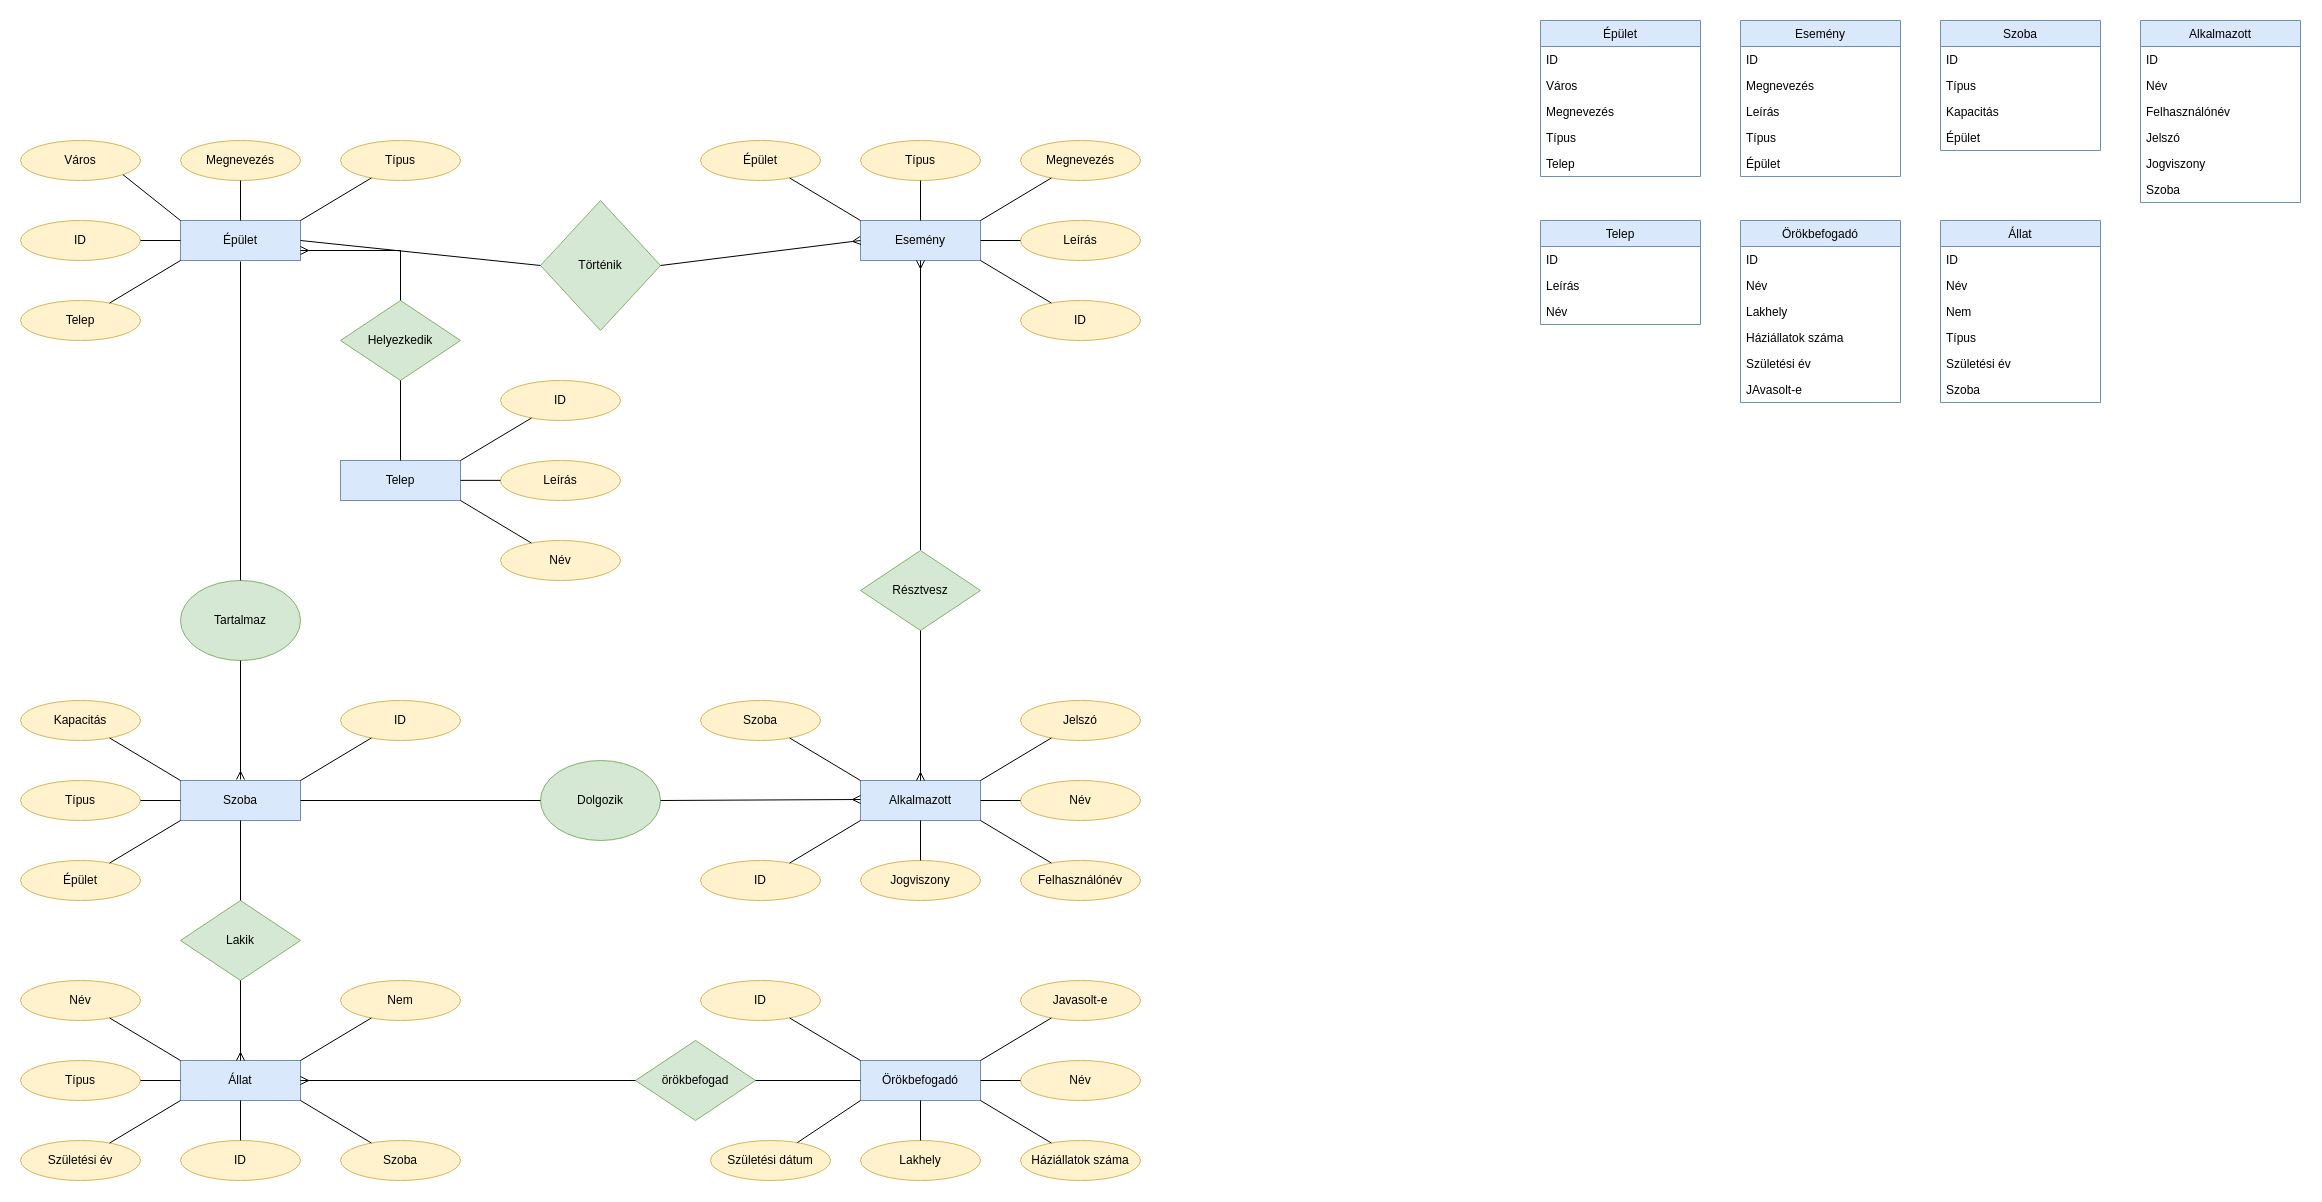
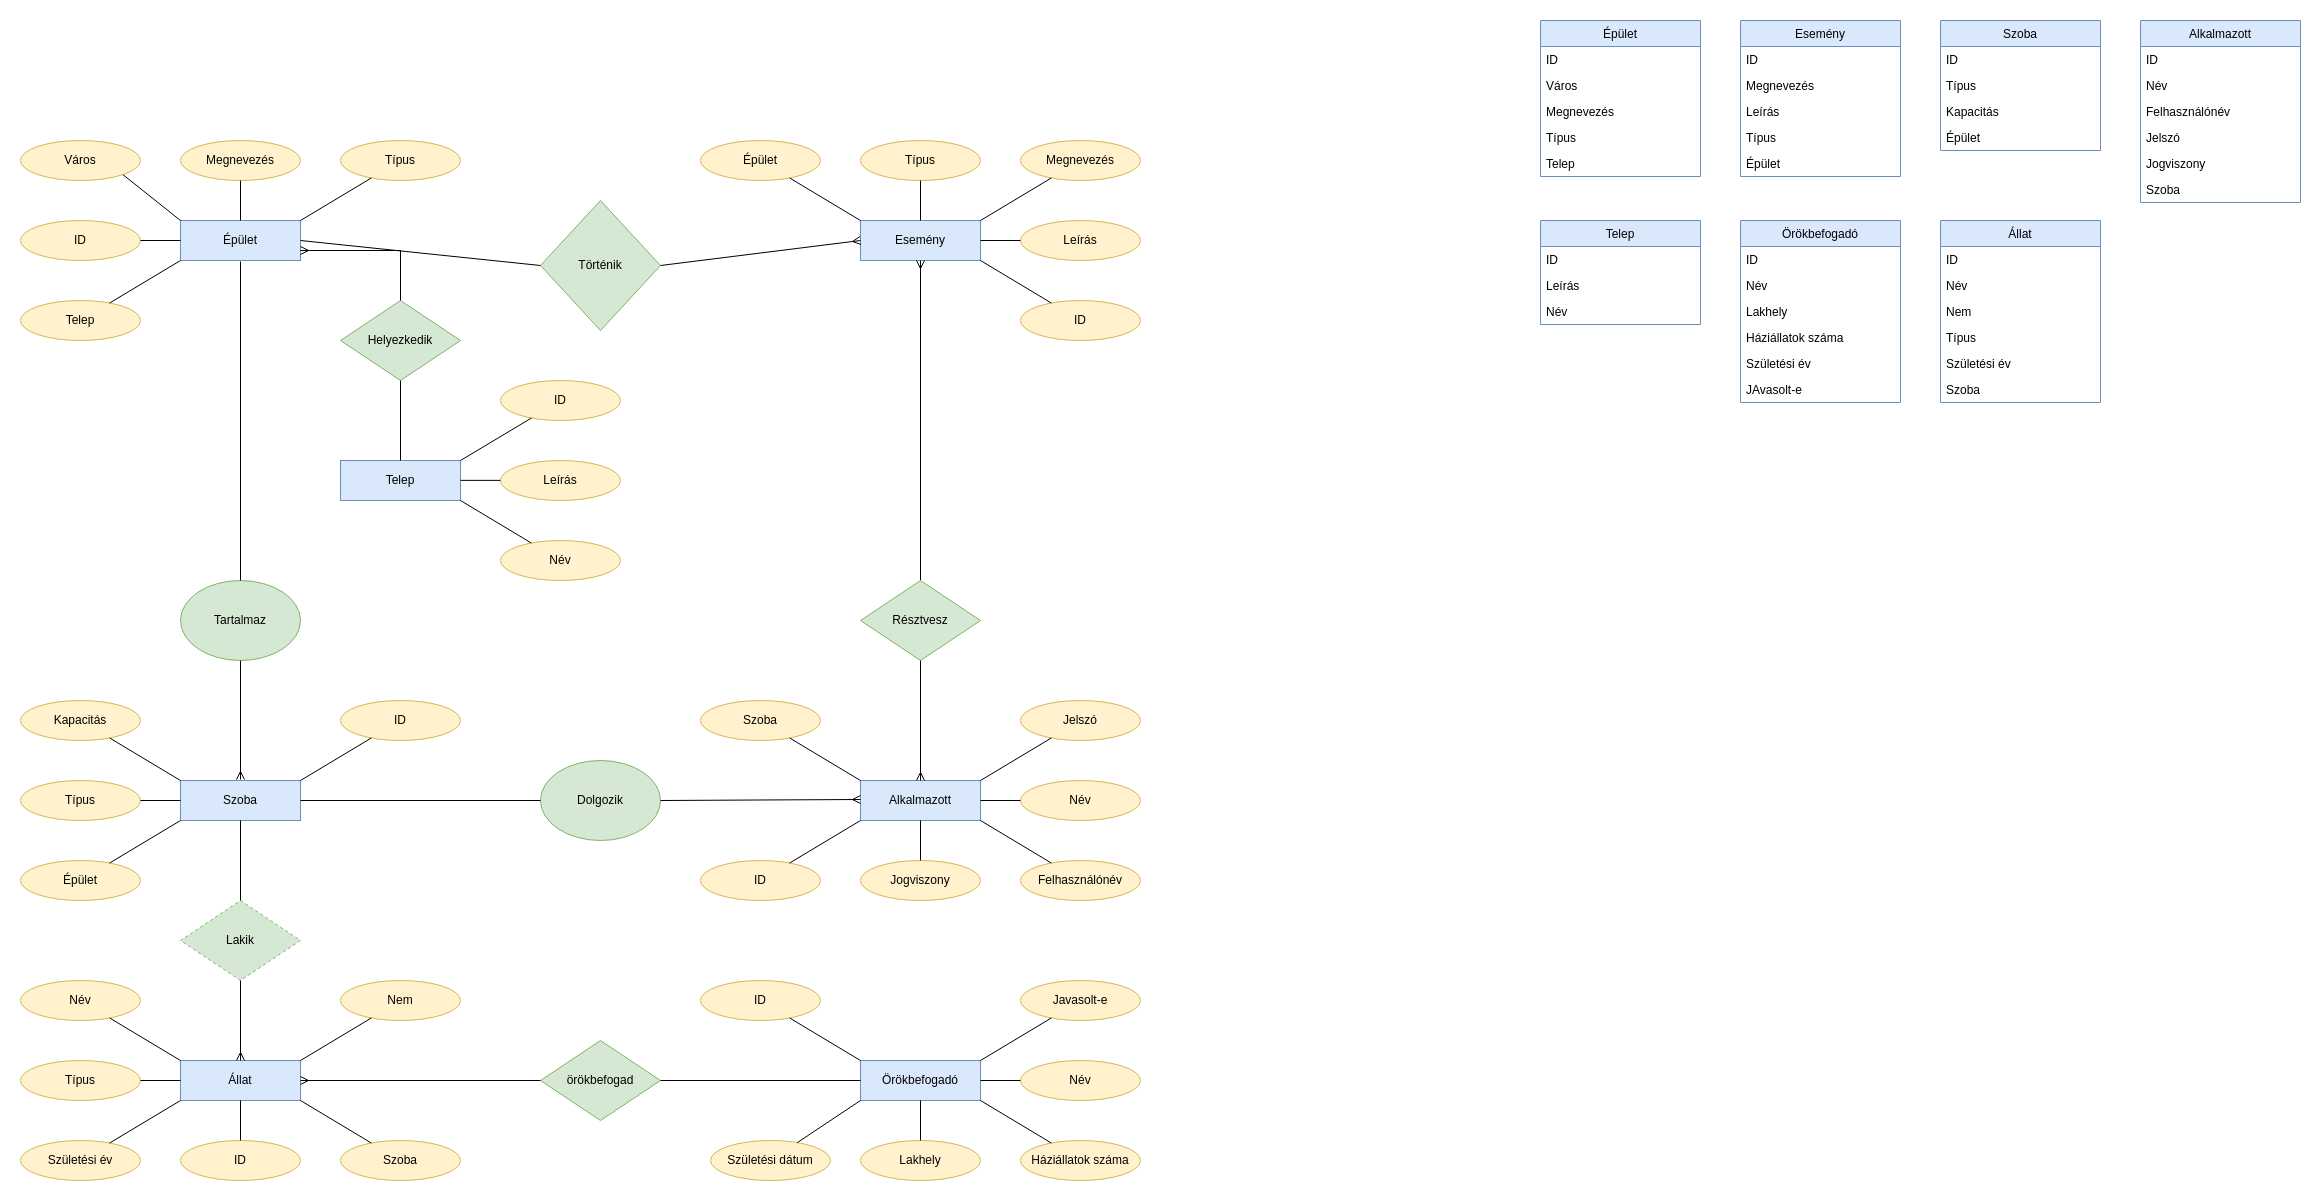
- <mxCell id="74" value="Résztvesz" style="rhombus;whiteSpace=wrap;html=1;fillColor=#d5e8d4;strokeColor=#82b366;" parent="1" vertex="1"><mxGeometry x="860" y="550" width="120" height="80" as="geometry" /></mxCell>
+ <mxCell id="74" value="Résztvesz" style="rhombus;whiteSpace=wrap;html=1;fillColor=#d5e8d4;strokeColor=#82b366;" parent="1" vertex="1"><mxGeometry x="860" y="580" width="120" height="80" as="geometry" /></mxCell>
- <mxCell id="15" value="Lakik" style="rhombus;whiteSpace=wrap;html=1;fillColor=#d5e8d4;strokeColor=#82b366;" parent="1" vertex="1"><mxGeometry x="180" y="900" width="120" height="80" as="geometry" /></mxCell>
+ <mxCell id="15" value="Lakik" style="rhombus;whiteSpace=wrap;html=1;fillColor=#d5e8d4;strokeColor=#82b366;dashed=1;" parent="1" vertex="1"><mxGeometry x="180" y="900" width="120" height="80" as="geometry" /></mxCell>
- <mxCell id="16" value="örökbefogad" style="rhombus;whiteSpace=wrap;html=1;fillColor=#d5e8d4;strokeColor=#82b366;" parent="1" vertex="1"><mxGeometry x="635" y="1040" width="120" height="80" as="geometry" /></mxCell>
+ <mxCell id="16" value="örökbefogad" style="rhombus;whiteSpace=wrap;html=1;fillColor=#d5e8d4;strokeColor=#82b366;" parent="1" vertex="1"><mxGeometry x="540" y="1040" width="120" height="80" as="geometry" /></mxCell>
